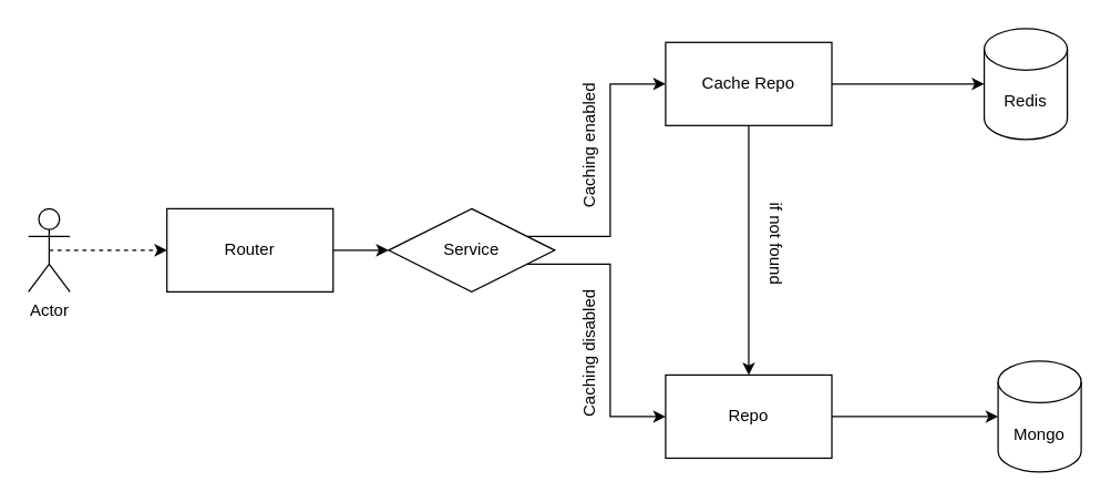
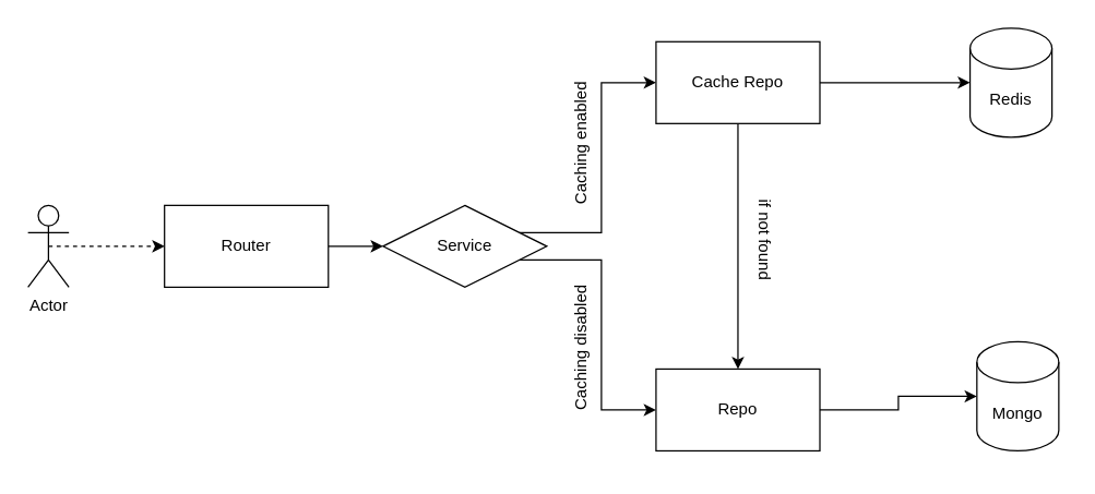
- <mxCell id="5" value="Mongo" style="shape=cylinder3;whiteSpace=wrap;html=1;boundedLbl=1;backgroundOutline=1;size=15;" vertex="1" parent="1"><mxGeometry x="720" y="260" width="60" height="80" as="geometry" /></mxCell>
+ <mxCell id="5" value="Mongo" style="shape=cylinder3;whiteSpace=wrap;html=1;boundedLbl=1;backgroundOutline=1;size=15;" vertex="1" parent="1"><mxGeometry x="715" y="250" width="60" height="80" as="geometry" /></mxCell>
